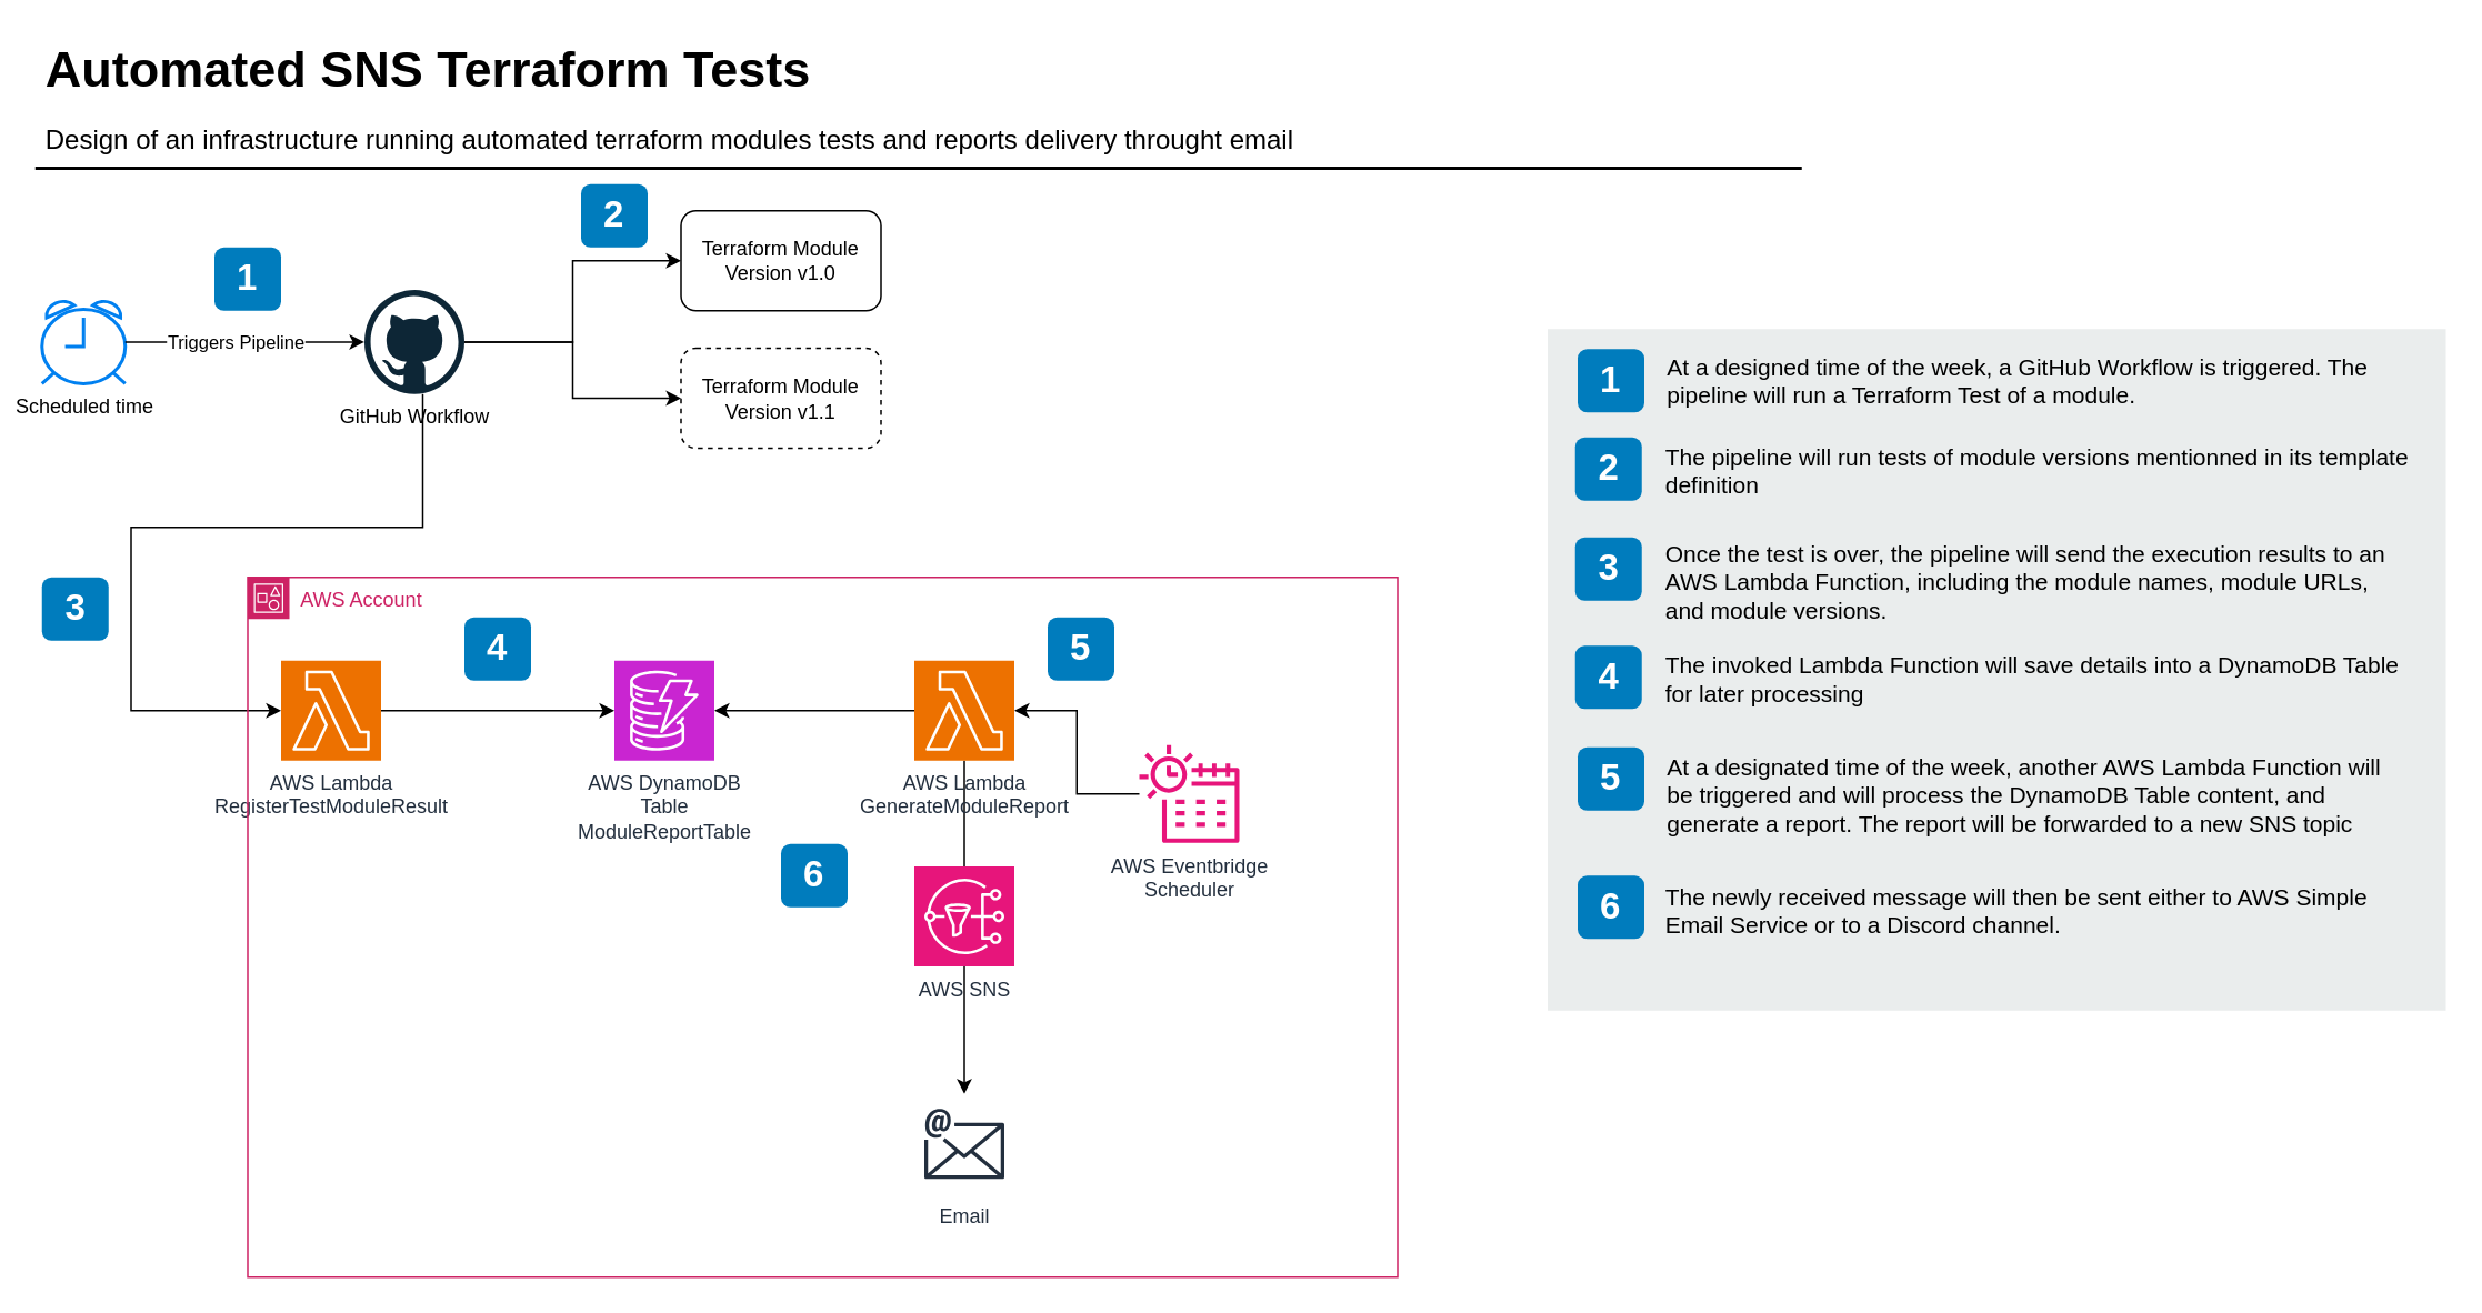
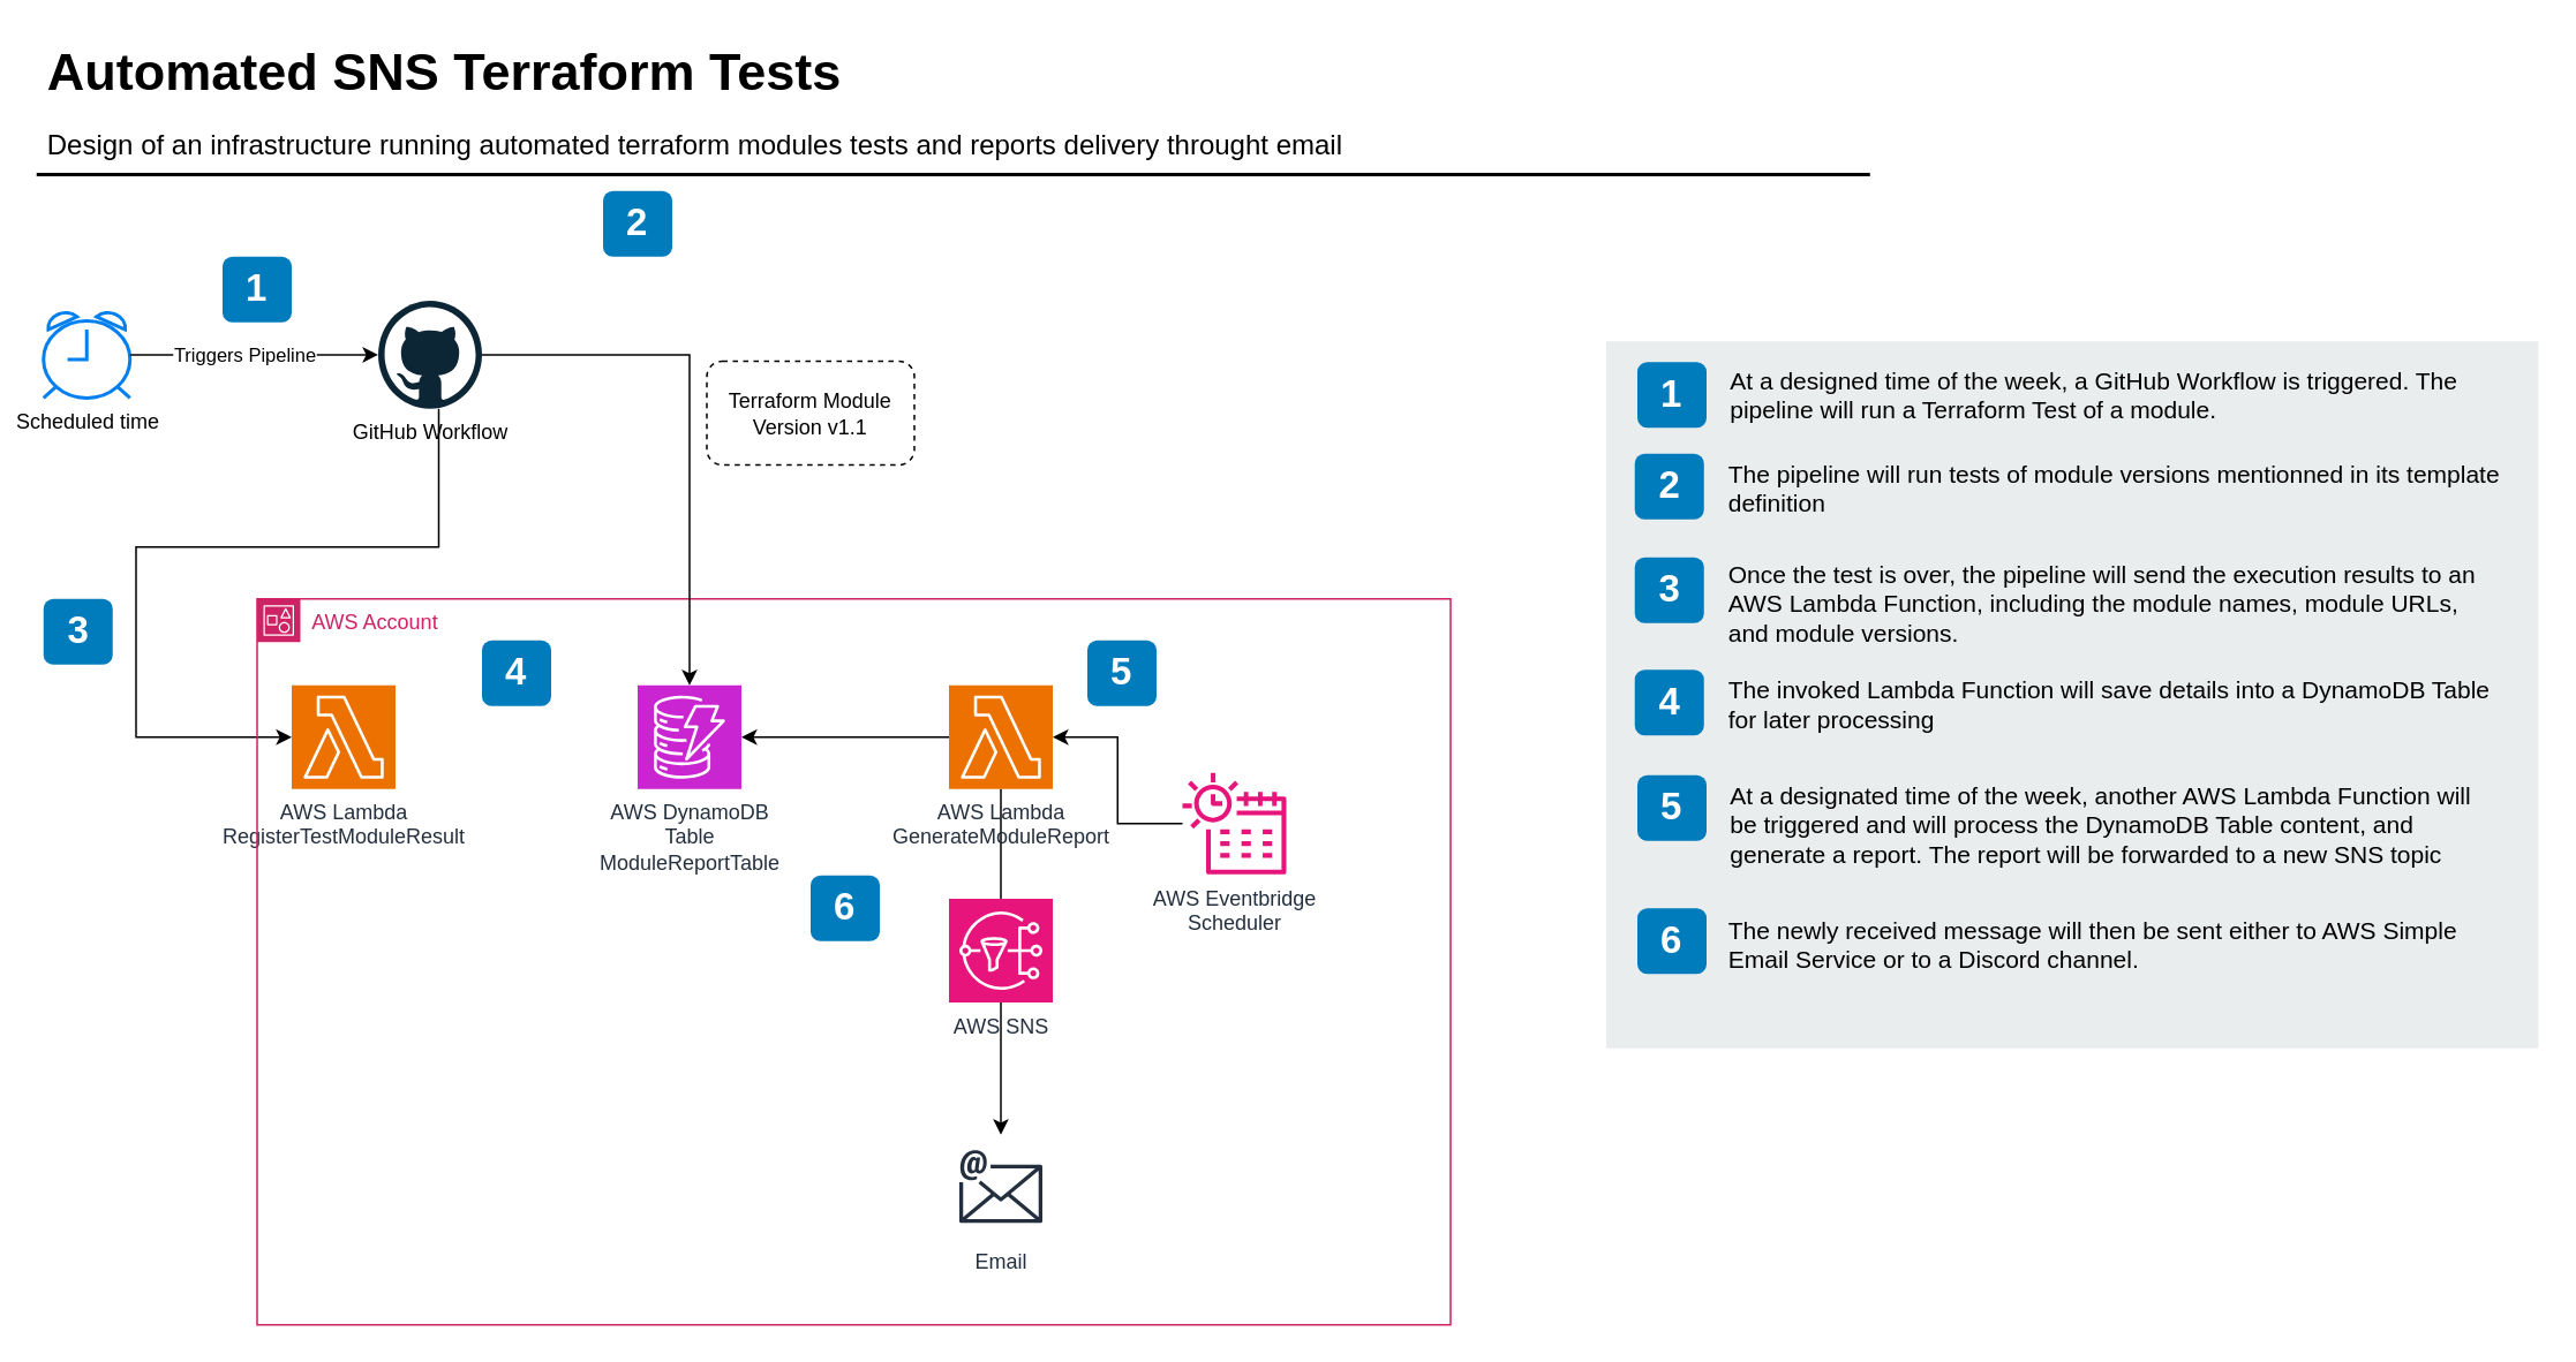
- <mxCell id="42" style="edgeStyle=orthogonalEdgeStyle;rounded=0;orthogonalLoop=1;jettySize=auto;html=1;entryX=0;entryY=0.5;entryDx=0;entryDy=0;" parent="1" source="44" target="23" edge="1"><mxGeometry relative="1" as="geometry" /></mxCell>
- <mxCell id="23" value="Terraform Module&lt;div&gt;Version v1.0&lt;/div&gt;" style="rounded=1;whiteSpace=wrap;html=1;fillColor=none;" parent="1" vertex="1"><mxGeometry x="408" y="126" width="120" height="60" as="geometry" /></mxCell>
- <mxCell id="43" style="edgeStyle=orthogonalEdgeStyle;rounded=0;orthogonalLoop=1;jettySize=auto;html=1;entryX=0;entryY=0.5;entryDx=0;entryDy=0;" parent="1" source="44" target="24" edge="1"><mxGeometry relative="1" as="geometry" /></mxCell>
+ <mxCell id="43" style="edgeStyle=orthogonalEdgeStyle;rounded=0;orthogonalLoop=1;jettySize=auto;html=1;" parent="1" source="44" target="26" edge="1"><mxGeometry relative="1" as="geometry" /></mxCell>
- <mxCell id="27" style="edgeStyle=orthogonalEdgeStyle;rounded=0;orthogonalLoop=1;jettySize=auto;html=1;entryX=0;entryY=0.5;entryDx=0;entryDy=0;entryPerimeter=0;" parent="1" source="25" target="26" edge="1"><mxGeometry relative="1" as="geometry" /></mxCell>
